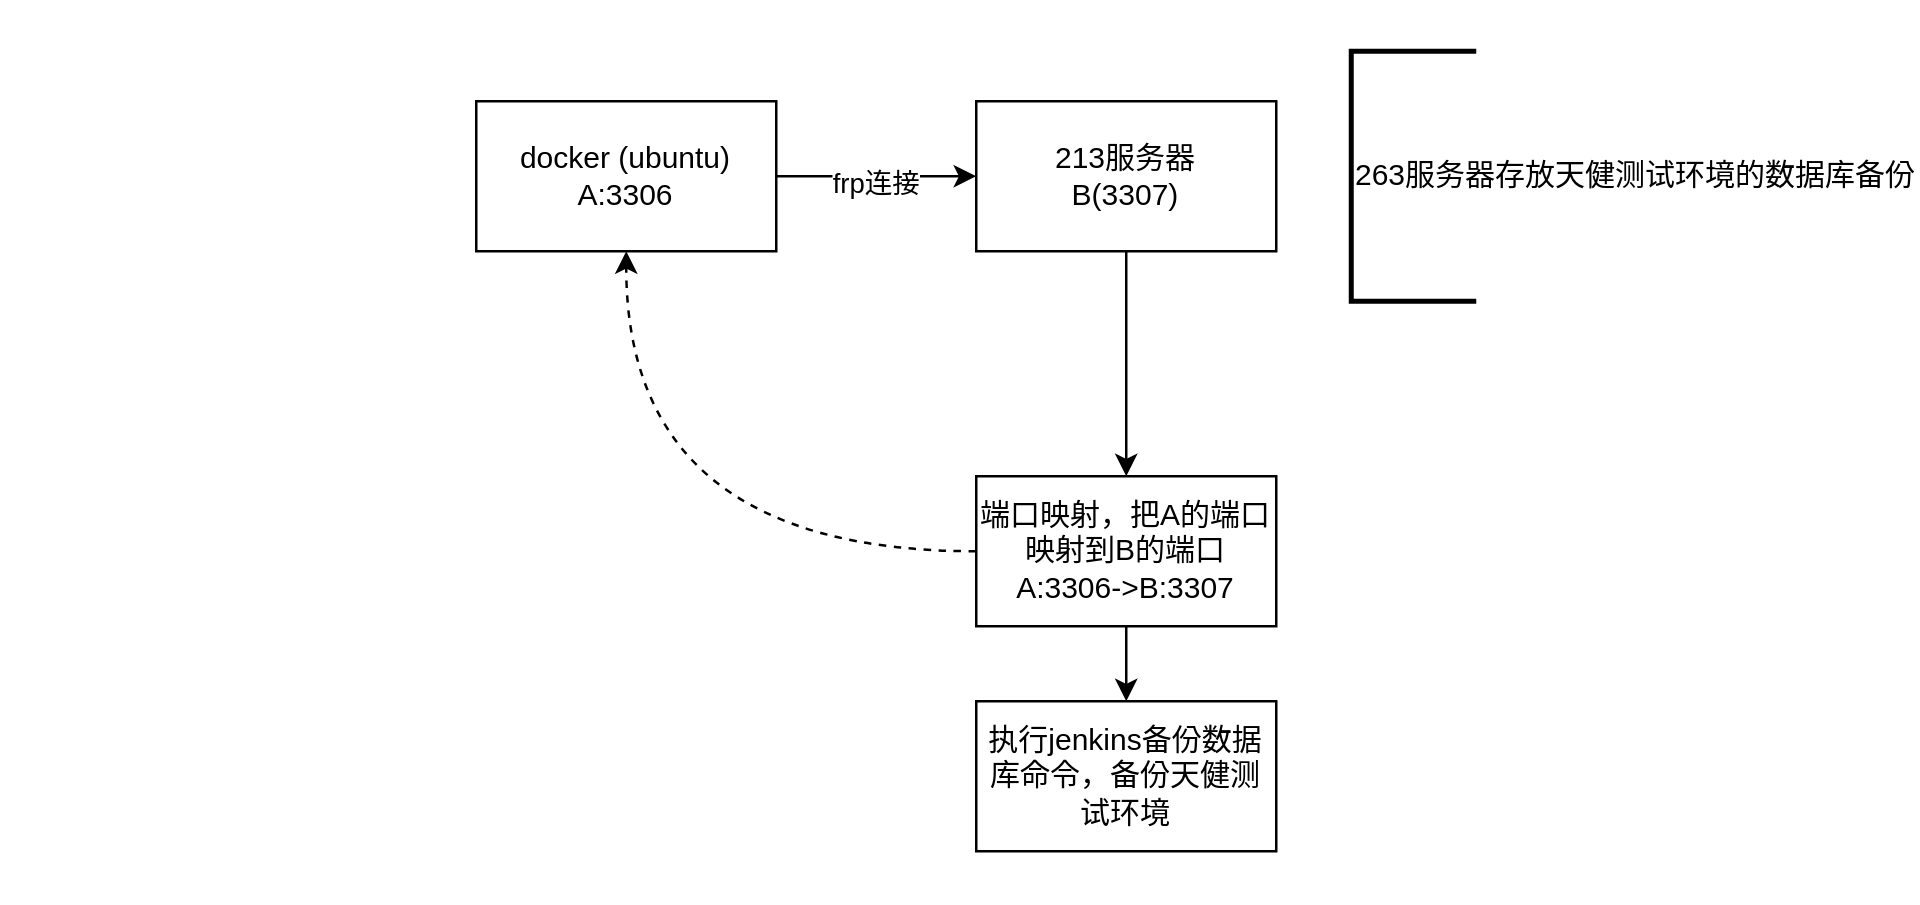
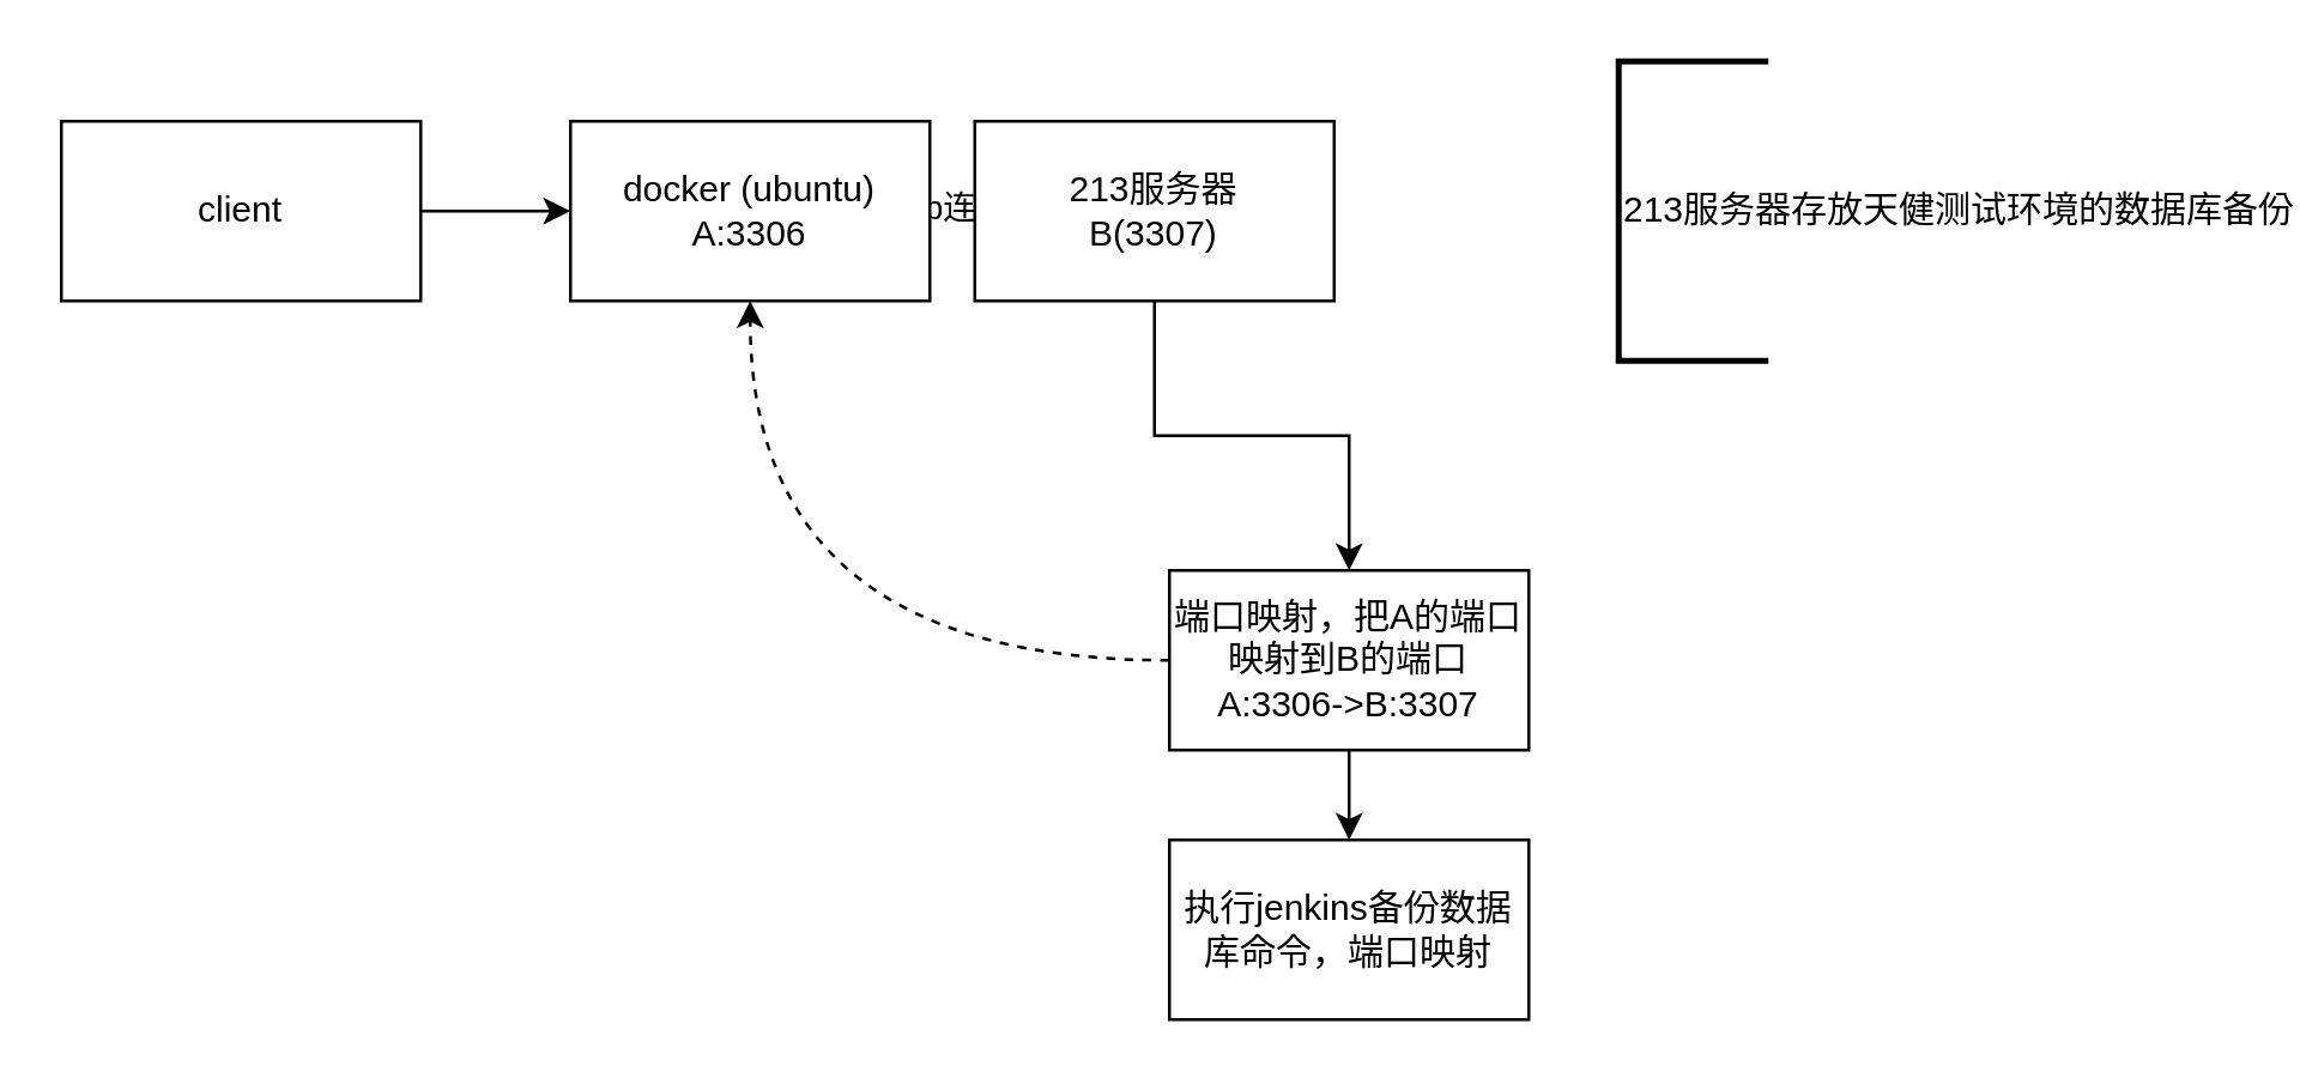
+ <mxCell id="3" value="client" style="rounded=0;whiteSpace=wrap;html=1;" parent="1" vertex="1"><mxGeometry x="20" y="40" width="120" height="60" as="geometry" /></mxCell>
+ <mxCell id="2" value="" style="edgeStyle=orthogonalEdgeStyle;rounded=0;orthogonalLoop=1;jettySize=auto;html=1;" parent="1" source="3" target="6" edge="1"><mxGeometry relative="1" as="geometry" /></mxCell>
- <mxCell id="8" value="213服务器&lt;br&gt;B(3307)" style="rounded=0;whiteSpace=wrap;html=1;" parent="1" vertex="1"><mxGeometry x="390" y="40" width="120" height="60" as="geometry" /></mxCell>
+ <mxCell id="8" value="213服务器&lt;br&gt;B(3307)" style="rounded=0;whiteSpace=wrap;html=1;" parent="1" vertex="1"><mxGeometry x="325" y="40" width="120" height="60" as="geometry" /></mxCell>
- <mxCell id="12" value="263服务器存放天健测试环境的数据库备份" style="strokeWidth=2;html=1;shape=mxgraph.flowchart.annotation_1;align=left;pointerEvents=1;" parent="1" vertex="1"><mxGeometry x="540" y="20" width="50" height="100" as="geometry" /></mxCell>
+ <mxCell id="12" value="213服务器存放天健测试环境的数据库备份" style="strokeWidth=2;html=1;shape=mxgraph.flowchart.annotation_1;align=left;pointerEvents=1;" parent="1" vertex="1"><mxGeometry x="540" y="20" width="50" height="100" as="geometry" /></mxCell>
- <mxCell id="13" value="执行jenkins备份数据库命令，备份天健测试环境" style="rounded=0;whiteSpace=wrap;html=1;" parent="1" vertex="1"><mxGeometry x="390" y="280" width="120" height="60" as="geometry" /></mxCell>
+ <mxCell id="13" value="执行jenkins备份数据库命令，端口映射" style="rounded=0;whiteSpace=wrap;html=1;" parent="1" vertex="1"><mxGeometry x="390" y="280" width="120" height="60" as="geometry" /></mxCell>
